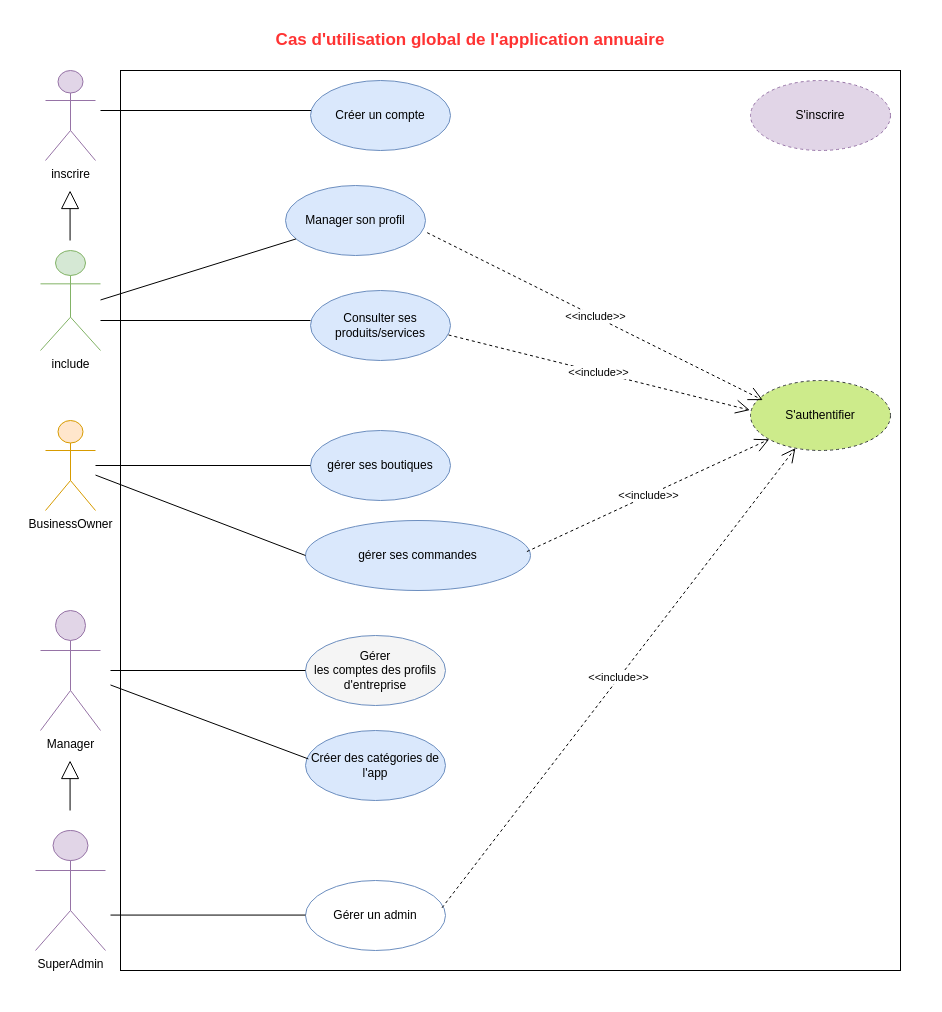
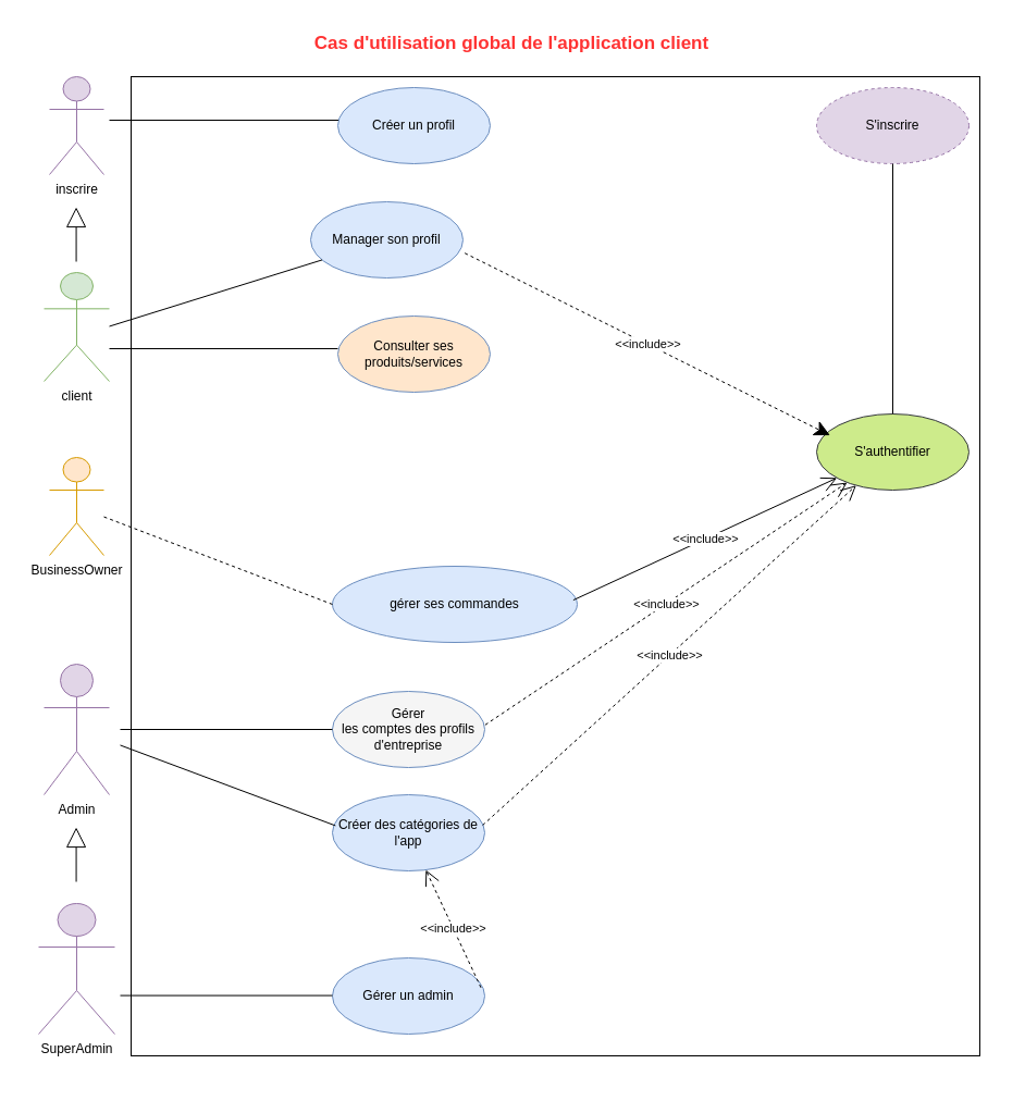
- <mxCell id="26" value="&lt;font style=&quot;font-size: 17px;&quot; color=&quot;#ff3333&quot;&gt;Cas d'utilisation global de l'application annuaire&lt;/font&gt;" style="swimlane;whiteSpace=wrap;html=1;strokeWidth=2;startSize=40;fillColor=none;strokeColor=none;" vertex="1" parent="1"><mxGeometry x="20" y="20" width="900" height="970" as="geometry" /></mxCell>
+ <mxCell id="26" value="&lt;font style=&quot;font-size: 17px;&quot; color=&quot;#ff3333&quot;&gt;Cas d'utilisation global de l'application client&lt;/font&gt;" style="swimlane;whiteSpace=wrap;html=1;strokeWidth=2;startSize=40;fillColor=none;strokeColor=none;" vertex="1" parent="1"><mxGeometry x="20" y="20" width="900" height="970" as="geometry" /></mxCell>
- <mxCell id="3" value="Créer un compte" style="ellipse;whiteSpace=wrap;html=1;fillColor=#dae8fc;strokeColor=#6c8ebf;" vertex="1" parent="1"><mxGeometry x="310" y="80" width="140" height="70" as="geometry" /></mxCell>
+ <mxCell id="3" value="Créer un profil" style="ellipse;whiteSpace=wrap;html=1;fillColor=#dae8fc;strokeColor=#6c8ebf;" vertex="1" parent="1"><mxGeometry x="310" y="80" width="140" height="70" as="geometry" /></mxCell>
+ <mxCell id="35" value="" style="endArrow=none;html=1;rounded=0;" edge="1" parent="1" source="4" target="10"><mxGeometry relative="1" as="geometry"><mxPoint x="750" y="180" as="sourcePoint" /><mxPoint x="790" y="370" as="targetPoint" /></mxGeometry></mxCell>
- <mxCell id="6" value="Consulter ses produits/services" style="ellipse;whiteSpace=wrap;html=1;fillColor=#dae8fc;strokeColor=#6c8ebf;" vertex="1" parent="1"><mxGeometry x="310" y="290" width="140" height="70" as="geometry" /></mxCell>
+ <mxCell id="6" value="Consulter ses produits/services" style="ellipse;whiteSpace=wrap;html=1;fillColor=#ffe6cc;strokeColor=#6c8ebf;" vertex="1" parent="1"><mxGeometry x="310" y="290" width="140" height="70" as="geometry" /></mxCell>
- <mxCell id="21" value="&amp;lt;&amp;lt;include&amp;gt;&amp;gt;" style="endArrow=open;endSize=12;dashed=1;html=1;rounded=0;exitX=0.986;exitY=0.635;exitDx=0;exitDy=0;exitPerimeter=0;entryX=-0.005;entryY=0.423;entryDx=0;entryDy=0;entryPerimeter=0;" edge="1" parent="1" source="6" target="10"><mxGeometry width="160" relative="1" as="geometry"><mxPoint x="445" y="320" as="sourcePoint" /><mxPoint x="763" y="463" as="targetPoint" /></mxGeometry></mxCell>
- <mxCell id="28" value="include" style="shape=umlActor;verticalLabelPosition=bottom;verticalAlign=top;html=1;outlineConnect=0;fillColor=#d5e8d4;strokeColor=#82b366;" vertex="1" parent="26"><mxGeometry x="20" y="230" width="60" height="100" as="geometry" /></mxCell>
+ <mxCell id="28" value="client" style="shape=umlActor;verticalLabelPosition=bottom;verticalAlign=top;html=1;outlineConnect=0;fillColor=#d5e8d4;strokeColor=#82b366;" vertex="1" parent="26"><mxGeometry x="20" y="230" width="60" height="100" as="geometry" /></mxCell>
- <mxCell id="20" value="&amp;lt;&amp;lt;include&amp;gt;&amp;gt;" style="endArrow=open;endSize=12;dashed=1;html=1;rounded=0;exitX=1.012;exitY=0.674;exitDx=0;exitDy=0;entryX=0.088;entryY=0.28;entryDx=0;entryDy=0;exitPerimeter=0;entryPerimeter=0;" edge="1" parent="1" source="7" target="10"><mxGeometry width="160" relative="1" as="geometry"><mxPoint x="460" y="125" as="sourcePoint" /><mxPoint x="760" y="125" as="targetPoint" /></mxGeometry></mxCell>
+ <mxCell id="20" value="&amp;lt;&amp;lt;include&amp;gt;&amp;gt;" style="endArrow=classic;endSize=12;dashed=1;html=1;rounded=0;exitX=1.012;exitY=0.674;exitDx=0;exitDy=0;entryX=0.088;entryY=0.28;entryDx=0;entryDy=0;exitPerimeter=0;entryPerimeter=0;" edge="1" parent="1" source="7" target="10"><mxGeometry width="160" relative="1" as="geometry"><mxPoint x="460" y="125" as="sourcePoint" /><mxPoint x="760" y="125" as="targetPoint" /></mxGeometry></mxCell>
- <mxCell id="10" value="S'authentifier" style="ellipse;whiteSpace=wrap;html=1;fillColor=#cdeb8b;strokeColor=#36393d;dashed=1;" vertex="1" parent="1"><mxGeometry x="750" y="380" width="140" height="70" as="geometry" /></mxCell>
+ <mxCell id="10" value="S'authentifier" style="ellipse;whiteSpace=wrap;html=1;fillColor=#cdeb8b;strokeColor=#36393d;" vertex="1" parent="1"><mxGeometry x="750" y="380" width="140" height="70" as="geometry" /></mxCell>
- <mxCell id="14" value="" style="endArrow=none;html=1;rounded=0;" edge="1" parent="1" source="30" target="8"><mxGeometry relative="1" as="geometry"><mxPoint x="100" y="509.47" as="sourcePoint" /><mxPoint x="316" y="460" as="targetPoint" /></mxGeometry></mxCell>
- <mxCell id="8" value="gérer ses boutiques" style="ellipse;whiteSpace=wrap;html=1;fillColor=#dae8fc;strokeColor=#6c8ebf;" vertex="1" parent="1"><mxGeometry x="310" y="430" width="140" height="70" as="geometry" /></mxCell>
- <mxCell id="19" value="" style="endArrow=none;html=1;rounded=0;entryX=0;entryY=0.5;entryDx=0;entryDy=0;" edge="1" parent="1" source="30" target="18"><mxGeometry relative="1" as="geometry"><mxPoint x="100" y="470" as="sourcePoint" /><mxPoint x="320" y="475" as="targetPoint" /></mxGeometry></mxCell>
+ <mxCell id="19" value="" style="endArrow=none;html=1;rounded=0;entryX=0;entryY=0.5;entryDx=0;entryDy=0;dashed=1;" edge="1" parent="1" source="30" target="18"><mxGeometry relative="1" as="geometry"><mxPoint x="100" y="470" as="sourcePoint" /><mxPoint x="320" y="475" as="targetPoint" /></mxGeometry></mxCell>
- <mxCell id="22" value="&amp;lt;&amp;lt;include&amp;gt;&amp;gt;" style="endArrow=open;endSize=12;dashed=1;html=1;rounded=0;exitX=0.984;exitY=0.444;exitDx=0;exitDy=0;exitPerimeter=0;" edge="1" parent="1" source="18" target="10"><mxGeometry x="0.001" width="160" relative="1" as="geometry"><mxPoint x="440" y="544" as="sourcePoint" /><mxPoint x="744" y="510" as="targetPoint" /><mxPoint as="offset" /></mxGeometry></mxCell>
+ <mxCell id="22" value="&amp;lt;&amp;lt;include&amp;gt;&amp;gt;" style="endArrow=open;endSize=12;dashed=0;html=1;rounded=0;exitX=0.984;exitY=0.444;exitDx=0;exitDy=0;exitPerimeter=0;" edge="1" parent="1" source="18" target="10"><mxGeometry x="0.001" width="160" relative="1" as="geometry"><mxPoint x="440" y="544" as="sourcePoint" /><mxPoint x="744" y="510" as="targetPoint" /><mxPoint as="offset" /></mxGeometry></mxCell>
+ <mxCell id="23" value="&amp;lt;&amp;lt;include&amp;gt;&amp;gt;" style="endArrow=open;endSize=12;dashed=1;html=1;rounded=0;exitX=1.003;exitY=0.44;exitDx=0;exitDy=0;exitPerimeter=0;" edge="1" parent="1" source="9" target="10"><mxGeometry x="0.001" width="160" relative="1" as="geometry"><mxPoint x="453" y="561" as="sourcePoint" /><mxPoint x="773" y="445" as="targetPoint" /><mxPoint as="offset" /></mxGeometry></mxCell>
+ <mxCell id="24" value="&amp;lt;&amp;lt;include&amp;gt;&amp;gt;" style="endArrow=open;endSize=12;dashed=1;html=1;rounded=0;exitX=0.986;exitY=0.401;exitDx=0;exitDy=0;exitPerimeter=0;" edge="1" parent="1" source="5" target="10"><mxGeometry x="0.001" width="160" relative="1" as="geometry"><mxPoint x="455" y="676" as="sourcePoint" /><mxPoint x="788" y="453" as="targetPoint" /><mxPoint as="offset" /></mxGeometry></mxCell>
- <mxCell id="25" value="&amp;lt;&amp;lt;include&amp;gt;&amp;gt;" style="endArrow=open;endSize=12;dashed=1;html=1;rounded=0;exitX=0.975;exitY=0.39;exitDx=0;exitDy=0;exitPerimeter=0;" edge="1" parent="1" source="11" target="10"><mxGeometry x="0.001" width="160" relative="1" as="geometry"><mxPoint x="465" y="686" as="sourcePoint" /><mxPoint x="798" y="463" as="targetPoint" /><mxPoint as="offset" /></mxGeometry></mxCell>
+ <mxCell id="25" value="&amp;lt;&amp;lt;include&amp;gt;&amp;gt;" style="endArrow=open;endSize=12;dashed=1;html=1;rounded=0;exitX=0.975;exitY=0.39;exitDx=0;exitDy=0;exitPerimeter=0;" edge="1" parent="1" source="11" target="5"><mxGeometry x="0.001" width="160" relative="1" as="geometry"><mxPoint x="465" y="686" as="sourcePoint" /><mxPoint x="798" y="463" as="targetPoint" /><mxPoint as="offset" /></mxGeometry></mxCell>
- <mxCell id="31" value="Manager" style="shape=umlActor;verticalLabelPosition=bottom;verticalAlign=top;html=1;outlineConnect=0;fillColor=#e1d5e7;strokeColor=#9673a6;" vertex="1" parent="26"><mxGeometry x="20" y="590" width="60" height="120" as="geometry" /></mxCell>
+ <mxCell id="31" value="Admin" style="shape=umlActor;verticalLabelPosition=bottom;verticalAlign=top;html=1;outlineConnect=0;fillColor=#e1d5e7;strokeColor=#9673a6;" vertex="1" parent="26"><mxGeometry x="20" y="590" width="60" height="120" as="geometry" /></mxCell>
- <mxCell id="11" value="Gérer un admin" style="ellipse;whiteSpace=wrap;html=1;fillColor=#ffffff;strokeColor=#6c8ebf;" vertex="1" parent="1"><mxGeometry x="305" y="880" width="140" height="70" as="geometry" /></mxCell>
+ <mxCell id="11" value="Gérer un admin" style="ellipse;whiteSpace=wrap;html=1;fillColor=#dae8fc;strokeColor=#6c8ebf;" vertex="1" parent="1"><mxGeometry x="305" y="880" width="140" height="70" as="geometry" /></mxCell>
